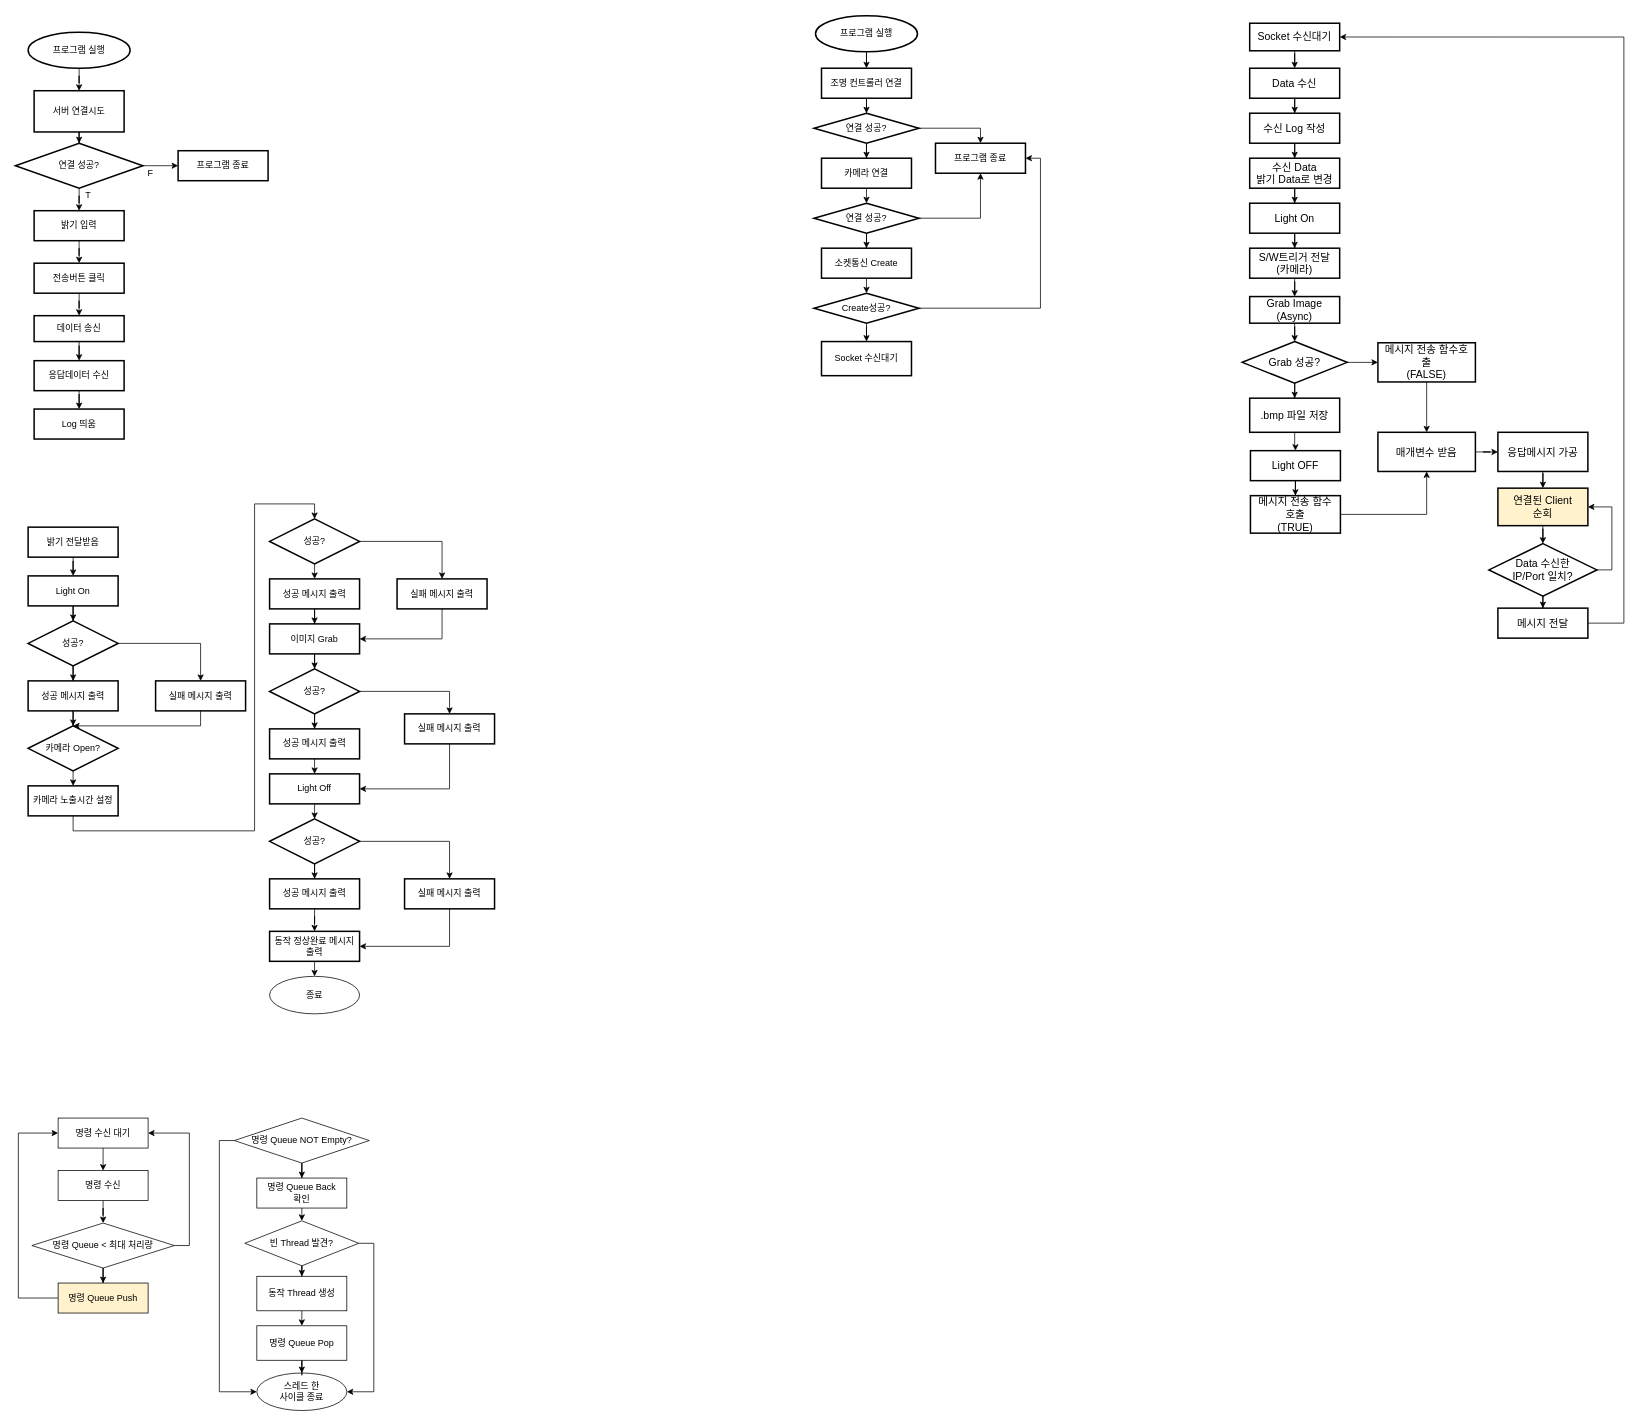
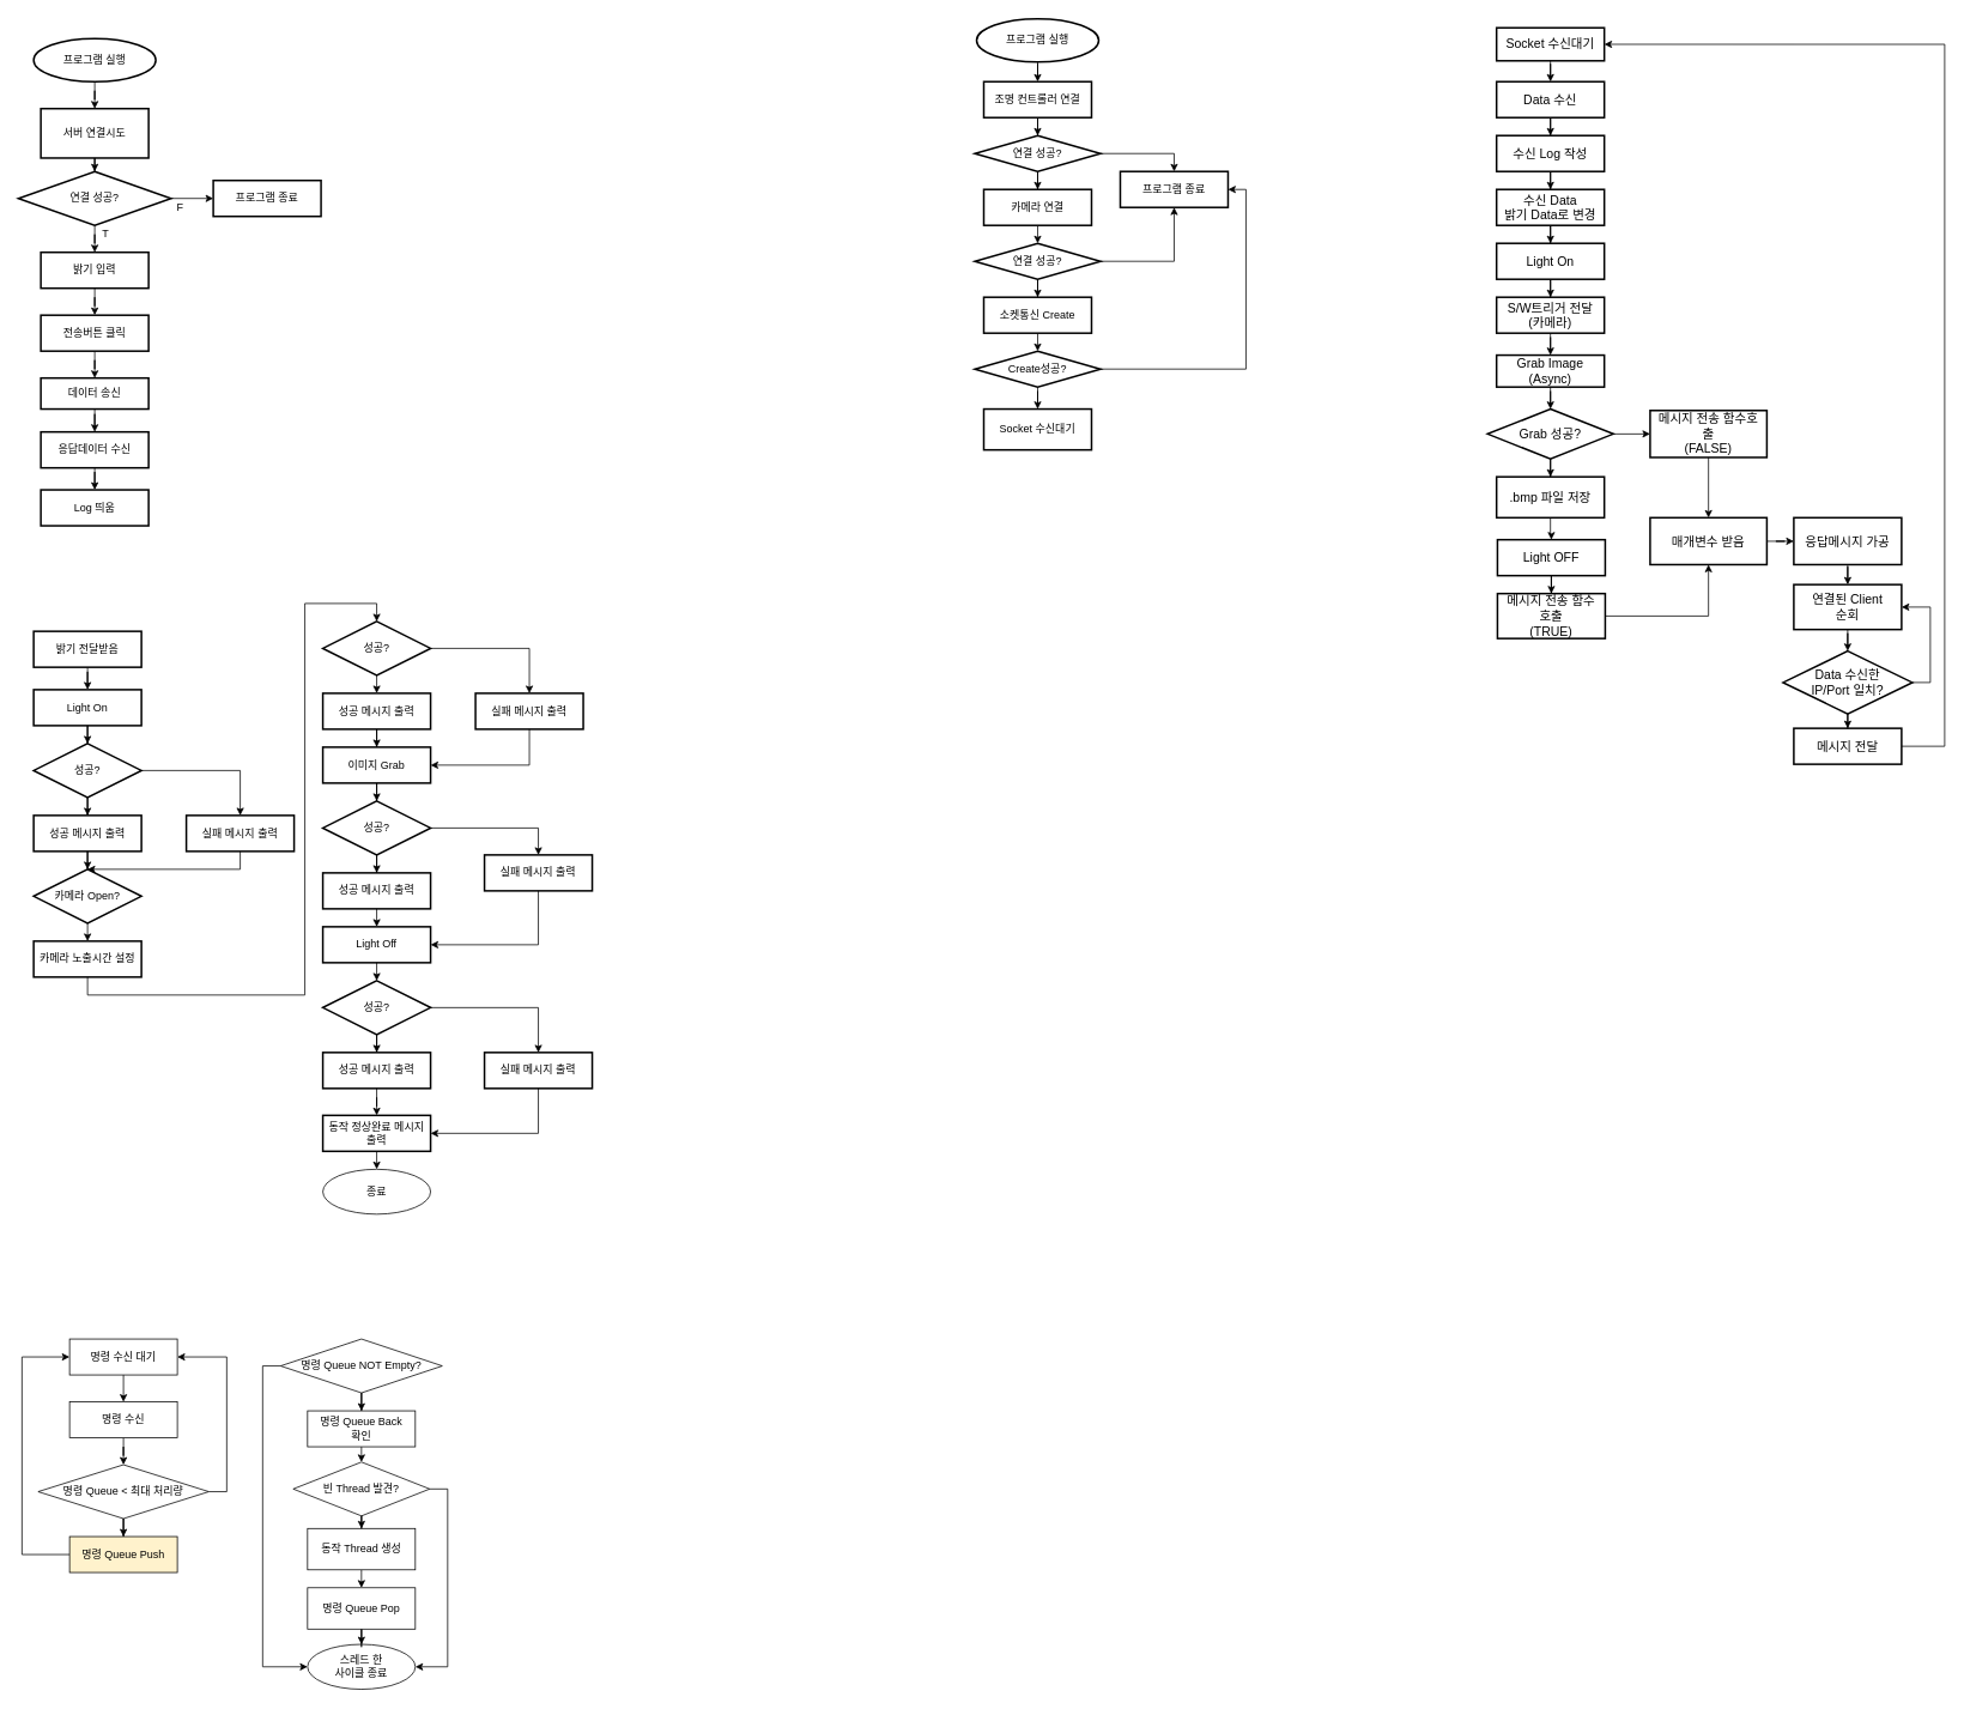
- <mxCell id="70" value="연결된 Client &lt;br&gt;순회" style="whiteSpace=wrap;html=1;strokeWidth=2;spacing=7;fontSize=14;fillColor=#fff2cc;" parent="1" vertex="1"><mxGeometry x="1997" y="650" width="120" height="50" as="geometry" /></mxCell>
+ <mxCell id="70" value="연결된 Client &lt;br&gt;순회" style="whiteSpace=wrap;html=1;strokeWidth=2;spacing=7;fontSize=14;" parent="1" vertex="1"><mxGeometry x="1997" y="650" width="120" height="50" as="geometry" /></mxCell>
